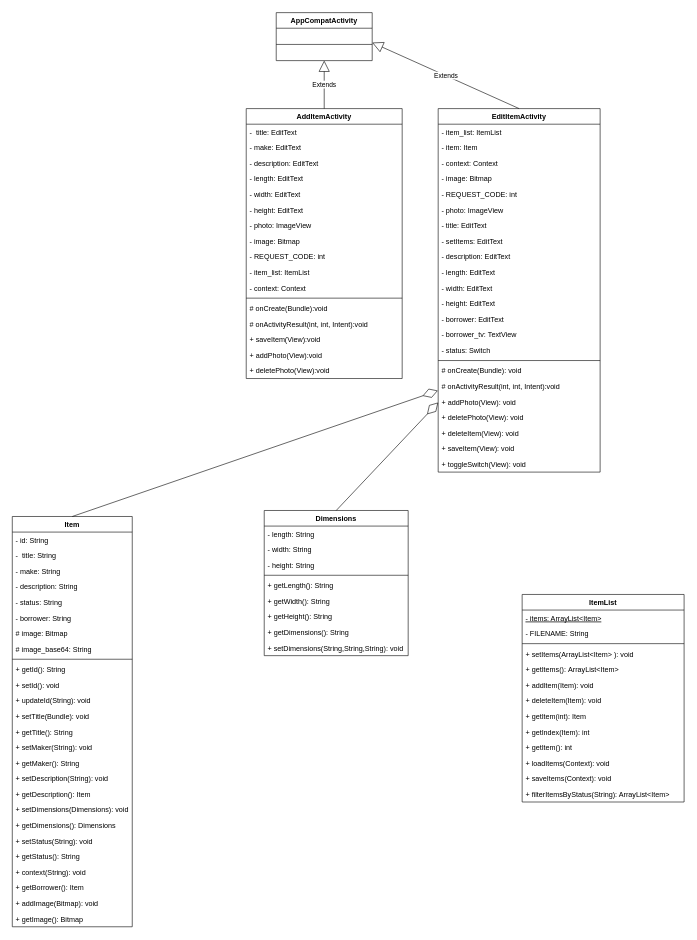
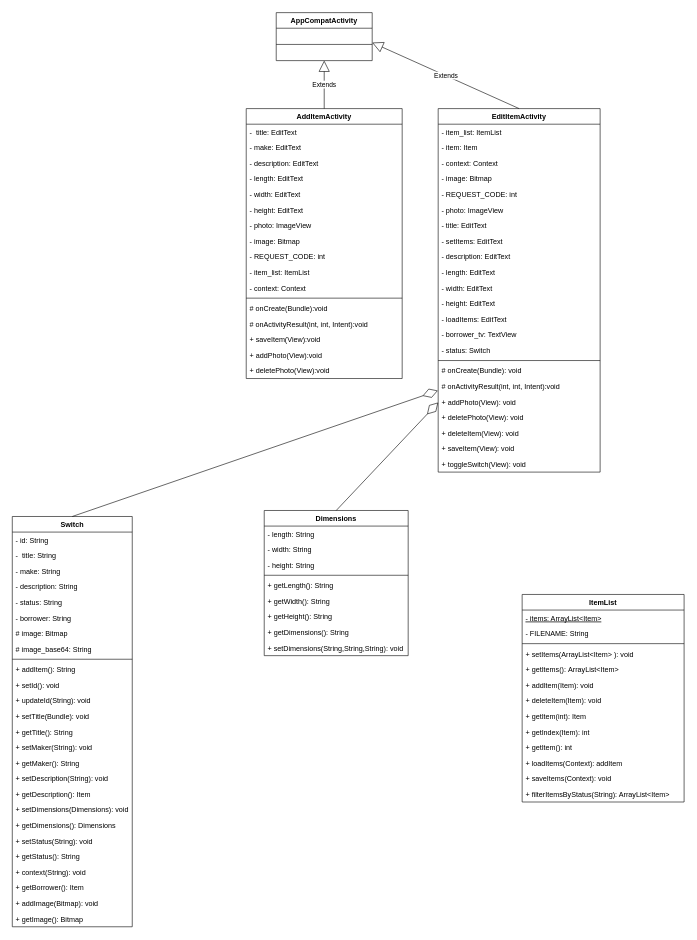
- <mxCell id="35" value="- borrower: EditText" style="text;strokeColor=none;fillColor=none;align=left;verticalAlign=top;spacingLeft=4;spacingRight=4;overflow=hidden;rotatable=0;points=[[0,0.5],[1,0.5]];portConstraint=eastwest;" vertex="1" parent="22"><mxGeometry y="338" width="270" height="26" as="geometry" /></mxCell>
+ <mxCell id="35" value="- loadItems: EditText" style="text;strokeColor=none;fillColor=none;align=left;verticalAlign=top;spacingLeft=4;spacingRight=4;overflow=hidden;rotatable=0;points=[[0,0.5],[1,0.5]];portConstraint=eastwest;" vertex="1" parent="22"><mxGeometry y="338" width="270" height="26" as="geometry" /></mxCell>
- <mxCell id="60" value="Item" style="swimlane;fontStyle=1;align=center;verticalAlign=top;childLayout=stackLayout;horizontal=1;startSize=26;horizontalStack=0;resizeParent=1;resizeParentMax=0;resizeLast=0;collapsible=1;marginBottom=0;" vertex="1" parent="1"><mxGeometry x="20" y="860" width="200" height="684" as="geometry" /></mxCell>
+ <mxCell id="60" value="Switch" style="swimlane;fontStyle=1;align=center;verticalAlign=top;childLayout=stackLayout;horizontal=1;startSize=26;horizontalStack=0;resizeParent=1;resizeParentMax=0;resizeLast=0;collapsible=1;marginBottom=0;" vertex="1" parent="1"><mxGeometry x="20" y="860" width="200" height="684" as="geometry" /></mxCell>
- <mxCell id="70" value="+ getId(): String" style="text;strokeColor=none;fillColor=none;align=left;verticalAlign=top;spacingLeft=4;spacingRight=4;overflow=hidden;rotatable=0;points=[[0,0.5],[1,0.5]];portConstraint=eastwest;" vertex="1" parent="60"><mxGeometry y="242" width="200" height="26" as="geometry" /></mxCell>
+ <mxCell id="70" value="+ addItem(): String" style="text;strokeColor=none;fillColor=none;align=left;verticalAlign=top;spacingLeft=4;spacingRight=4;overflow=hidden;rotatable=0;points=[[0,0.5],[1,0.5]];portConstraint=eastwest;" vertex="1" parent="60"><mxGeometry y="242" width="200" height="26" as="geometry" /></mxCell>
- <mxCell id="57" value="+ loadItems(Context): void" style="text;strokeColor=none;fillColor=none;align=left;verticalAlign=top;spacingLeft=4;spacingRight=4;overflow=hidden;rotatable=0;points=[[0,0.5],[1,0.5]];portConstraint=eastwest;" vertex="1" parent="46"><mxGeometry y="268" width="270" height="26" as="geometry" /></mxCell>
+ <mxCell id="57" value="+ loadItems(Context): addItem" style="text;strokeColor=none;fillColor=none;align=left;verticalAlign=top;spacingLeft=4;spacingRight=4;overflow=hidden;rotatable=0;points=[[0,0.5],[1,0.5]];portConstraint=eastwest;" vertex="1" parent="46"><mxGeometry y="268" width="270" height="26" as="geometry" /></mxCell>
